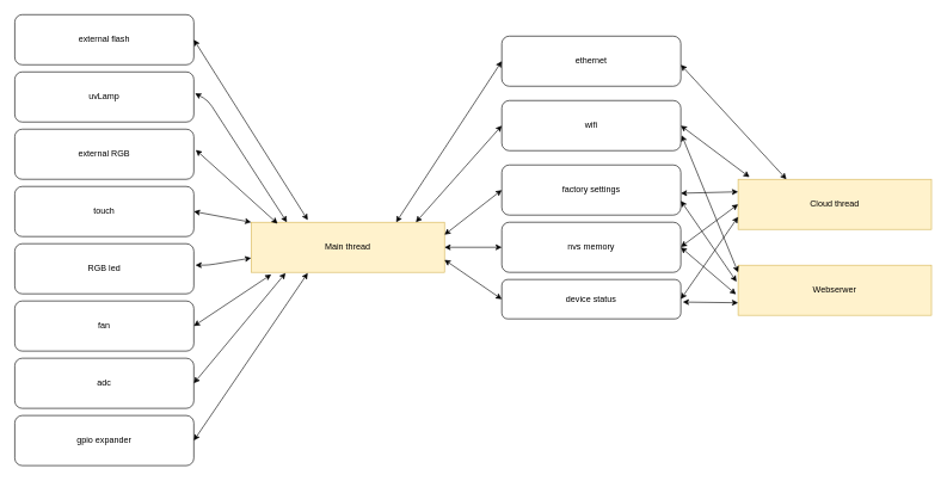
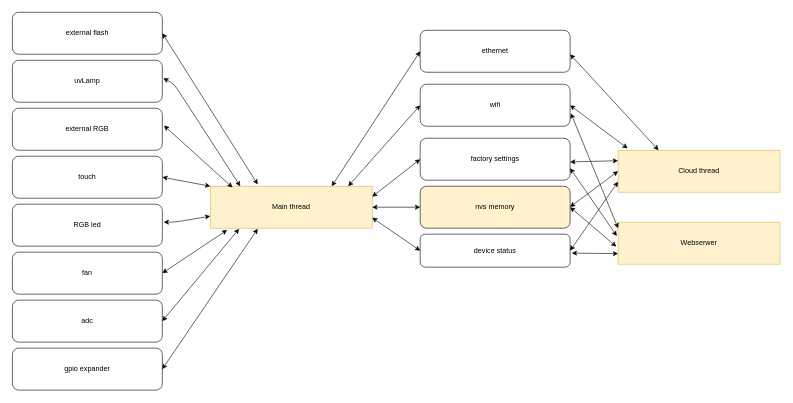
- <mxCell id="7" value="nvs memory" style="rounded=1;whiteSpace=wrap;html=1;" vertex="1" parent="1"><mxGeometry x="700" y="310" width="250" height="70" as="geometry" /></mxCell>
+ <mxCell id="7" value="nvs memory" style="rounded=1;whiteSpace=wrap;html=1;fillColor=#fff2cc;" vertex="1" parent="1"><mxGeometry x="700" y="310" width="250" height="70" as="geometry" /></mxCell>
